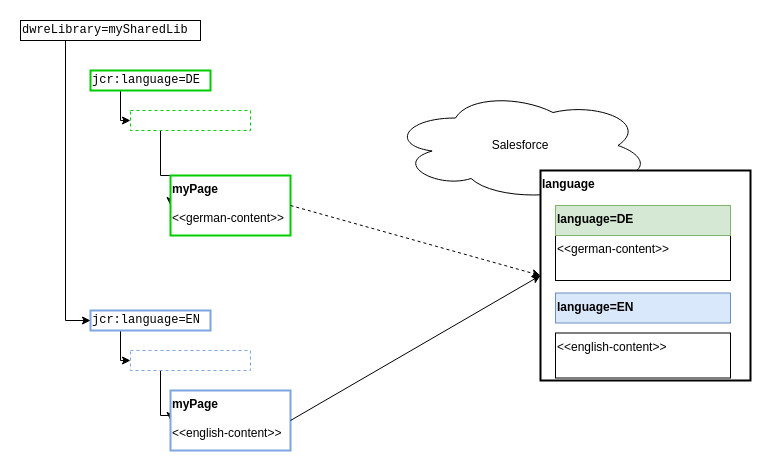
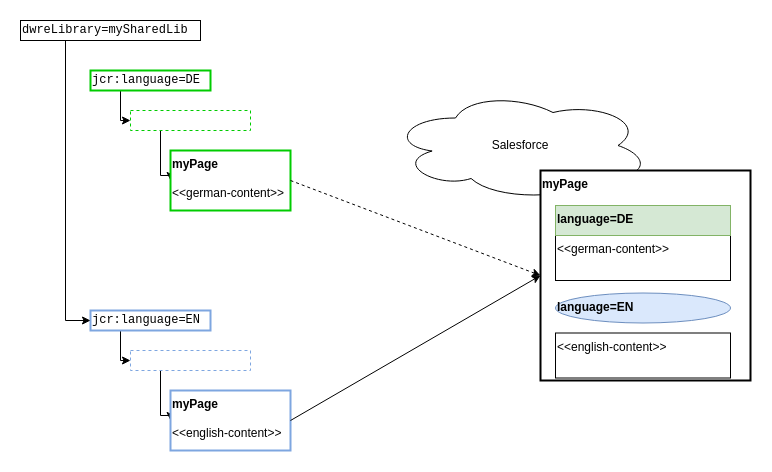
- <mxCell id="15" value="&lt;b&gt;language&lt;/b&gt;&lt;br&gt;&lt;br&gt;" style="rounded=0;whiteSpace=wrap;html=1;align=left;verticalAlign=top;strokeWidth=2;" vertex="1" parent="1"><mxGeometry x="540" y="170" width="210" height="210" as="geometry" /></mxCell>
+ <mxCell id="15" value="&lt;b&gt;myPage&lt;/b&gt;&lt;br&gt;&lt;br&gt;" style="rounded=0;whiteSpace=wrap;html=1;align=left;verticalAlign=top;strokeWidth=2;" vertex="1" parent="1"><mxGeometry x="540" y="170" width="210" height="210" as="geometry" /></mxCell>
- <mxCell id="7" value="&lt;b&gt;myPage&lt;/b&gt;&lt;br&gt;&lt;br&gt;&amp;lt;&amp;lt;german-content&amp;gt;&amp;gt;" style="rounded=0;whiteSpace=wrap;html=1;align=left;verticalAlign=top;strokeColor=#00CC00;strokeWidth=2;" vertex="1" parent="1"><mxGeometry x="170" y="175" width="120" height="60" as="geometry" /></mxCell>
+ <mxCell id="7" value="&lt;b&gt;myPage&lt;/b&gt;&lt;br&gt;&lt;br&gt;&amp;lt;&amp;lt;german-content&amp;gt;&amp;gt;" style="rounded=0;whiteSpace=wrap;html=1;align=left;verticalAlign=top;strokeColor=#00CC00;strokeWidth=2;" vertex="1" parent="1"><mxGeometry x="170" y="150" width="120" height="60" as="geometry" /></mxCell>
- <mxCell id="18" value="&lt;b&gt;language=EN&lt;/b&gt;" style="rounded=0;whiteSpace=wrap;html=1;align=left;verticalAlign=top;fillColor=#dae8fc;strokeColor=#6c8ebf;" vertex="1" parent="1"><mxGeometry x="555" y="292.5" width="175" height="30" as="geometry" /></mxCell>
+ <mxCell id="18" value="&lt;b&gt;language=EN&lt;/b&gt;" style="ellipse;whiteSpace=wrap;html=1;align=left;verticalAlign=top;fillColor=#dae8fc;strokeColor=#6c8ebf;" vertex="1" parent="1"><mxGeometry x="555" y="292.5" width="175" height="30" as="geometry" /></mxCell>
